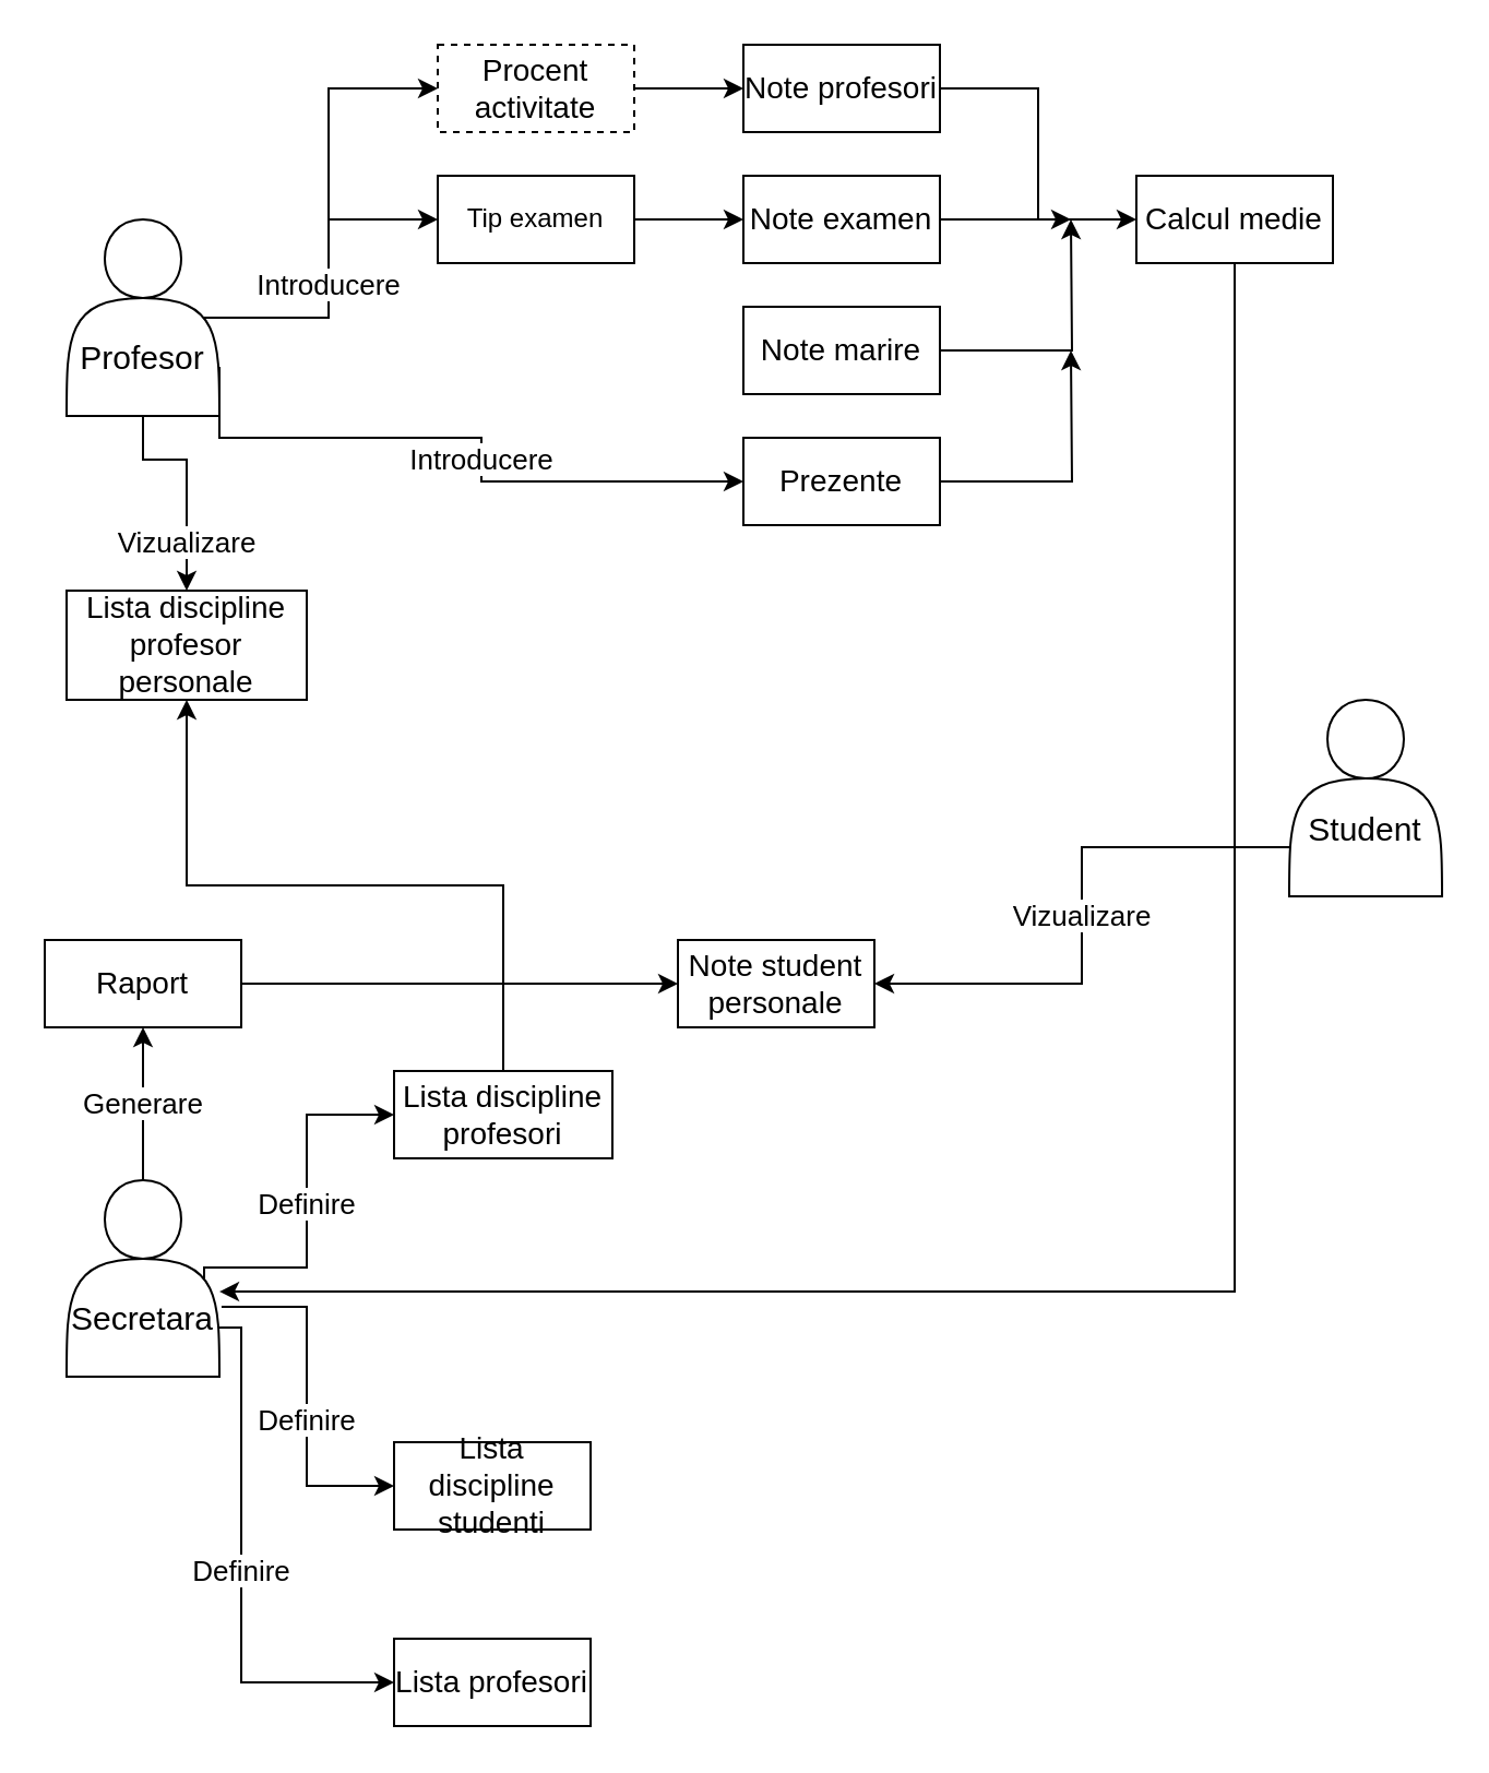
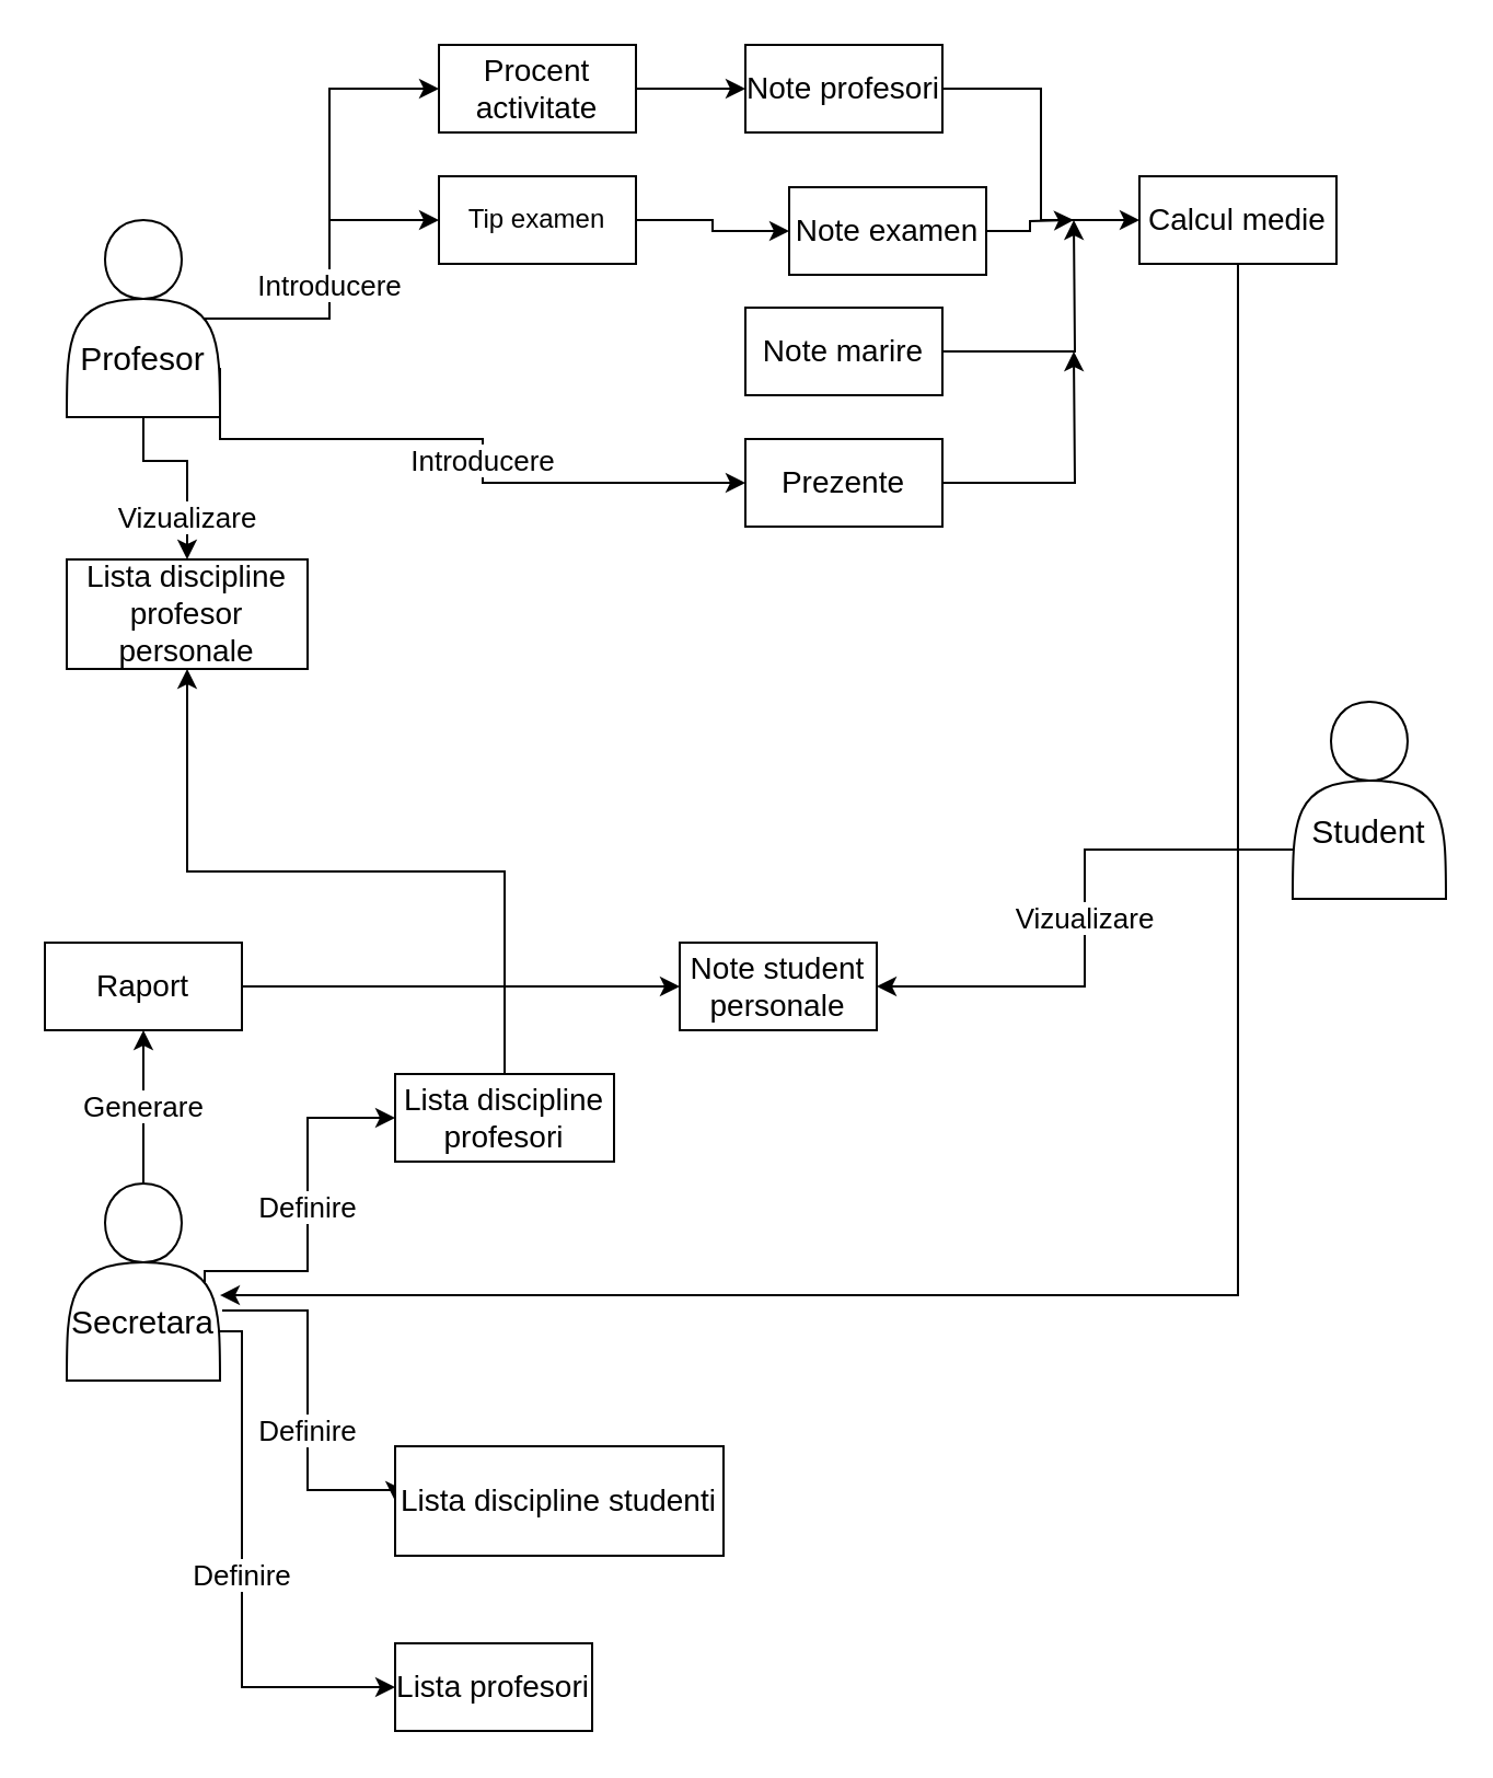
- <mxCell id="30" value="&lt;font style=&quot;font-size: 14px&quot;&gt;Procent activitate&lt;/font&gt;" style="rounded=0;whiteSpace=wrap;html=1;dashed=1;" vertex="1" parent="1"><mxGeometry x="200" y="20" width="90" height="40" as="geometry" /></mxCell>
+ <mxCell id="30" value="&lt;font style=&quot;font-size: 14px&quot;&gt;Procent activitate&lt;/font&gt;" style="rounded=0;whiteSpace=wrap;html=1;" vertex="1" parent="1"><mxGeometry x="200" y="20" width="90" height="40" as="geometry" /></mxCell>
- <mxCell id="24" value="&lt;font style=&quot;font-size: 14px&quot;&gt;Note examen&lt;/font&gt;" style="rounded=0;whiteSpace=wrap;html=1;" vertex="1" parent="1"><mxGeometry x="340" y="80" width="90" height="40" as="geometry" /></mxCell>
+ <mxCell id="24" value="&lt;font style=&quot;font-size: 14px&quot;&gt;Note examen&lt;/font&gt;" style="rounded=0;whiteSpace=wrap;html=1;" vertex="1" parent="1"><mxGeometry x="360" y="85" width="90" height="40" as="geometry" /></mxCell>
- <mxCell id="13" value="&lt;font style=&quot;font-size: 14px&quot;&gt;Lista discipline profesor personale&lt;/font&gt;" style="rounded=0;whiteSpace=wrap;html=1;" vertex="1" parent="1"><mxGeometry x="30" y="270" width="110" height="50" as="geometry" /></mxCell>
+ <mxCell id="13" value="&lt;font style=&quot;font-size: 14px&quot;&gt;Lista discipline profesor personale&lt;/font&gt;" style="rounded=0;whiteSpace=wrap;html=1;" vertex="1" parent="1"><mxGeometry x="30" y="255" width="110" height="50" as="geometry" /></mxCell>
- <mxCell id="17" value="&lt;font style=&quot;font-size: 14px&quot;&gt;Lista discipline studenti&lt;/font&gt;" style="rounded=0;whiteSpace=wrap;html=1;" vertex="1" parent="1"><mxGeometry x="180" y="660" width="90" height="40" as="geometry" /></mxCell>
+ <mxCell id="17" value="&lt;font style=&quot;font-size: 14px&quot;&gt;Lista discipline studenti&lt;/font&gt;" style="rounded=0;whiteSpace=wrap;html=1;" vertex="1" parent="1"><mxGeometry x="180" y="660" width="150" height="50" as="geometry" /></mxCell>
